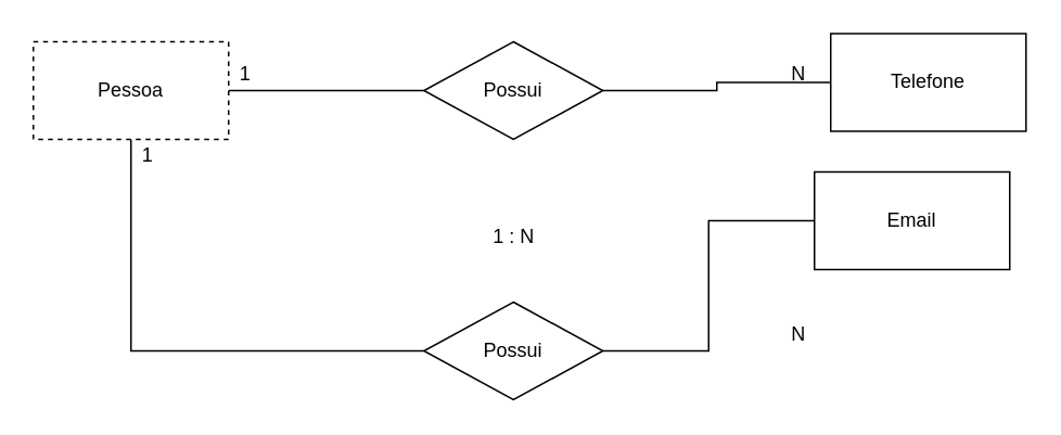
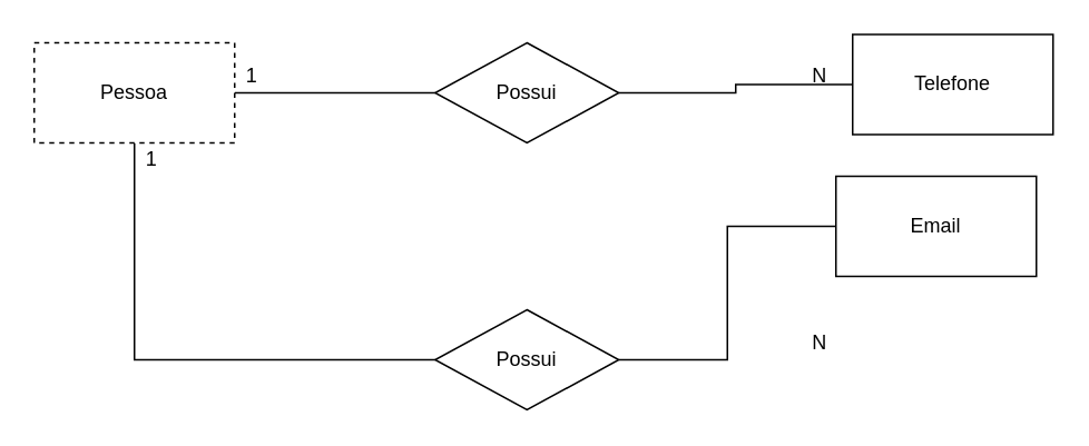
- <mxCell id="10" value="1 : N" style="text;html=1;align=center;verticalAlign=middle;resizable=0;points=[];autosize=1;strokeColor=none;" vertex="1" parent="1"><mxGeometry x="295" y="135" width="40" height="20" as="geometry" /></mxCell>
